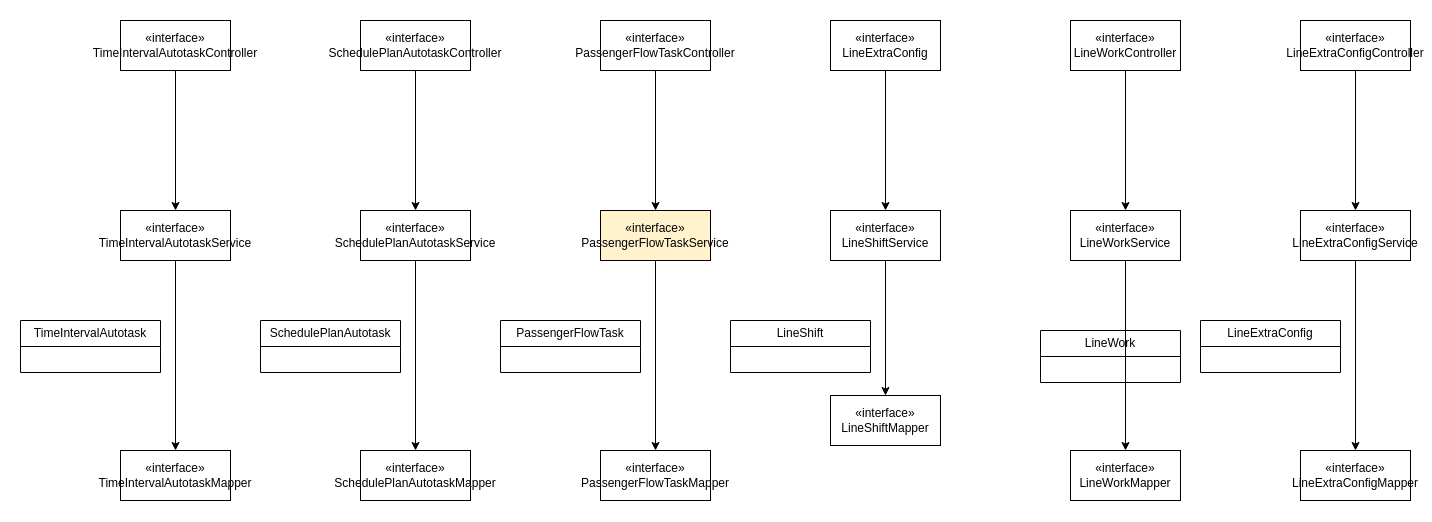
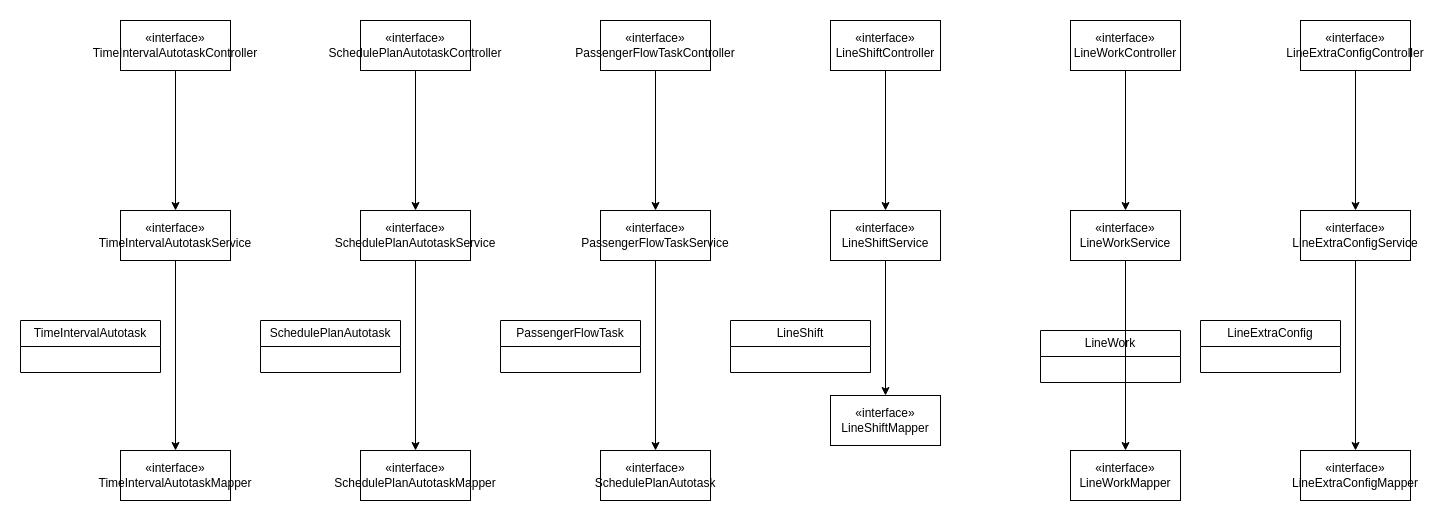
- <mxCell id="21" value="«interface»&lt;br&gt;LineExtraConfig" style="html=1;whiteSpace=wrap;" vertex="1" parent="1"><mxGeometry x="830" y="20" width="110" height="50" as="geometry" /></mxCell>
+ <mxCell id="21" value="«interface»&lt;br&gt;LineShiftController" style="html=1;whiteSpace=wrap;" vertex="1" parent="1"><mxGeometry x="830" y="20" width="110" height="50" as="geometry" /></mxCell>
- <mxCell id="17" value="«interface»&lt;br&gt;PassengerFlowTaskService" style="html=1;whiteSpace=wrap;fillColor=#fff2cc;" vertex="1" parent="1"><mxGeometry x="600" y="210" width="110" height="50" as="geometry" /></mxCell>
+ <mxCell id="17" value="«interface»&lt;br&gt;PassengerFlowTaskService" style="html=1;whiteSpace=wrap;" vertex="1" parent="1"><mxGeometry x="600" y="210" width="110" height="50" as="geometry" /></mxCell>
- <mxCell id="18" value="«interface»&lt;br&gt;PassengerFlowTaskMapper" style="html=1;whiteSpace=wrap;" vertex="1" parent="1"><mxGeometry x="600" y="450" width="110" height="50" as="geometry" /></mxCell>
+ <mxCell id="18" value="«interface»&lt;br&gt;SchedulePlanAutotask" style="html=1;whiteSpace=wrap;" vertex="1" parent="1"><mxGeometry x="600" y="450" width="110" height="50" as="geometry" /></mxCell>
